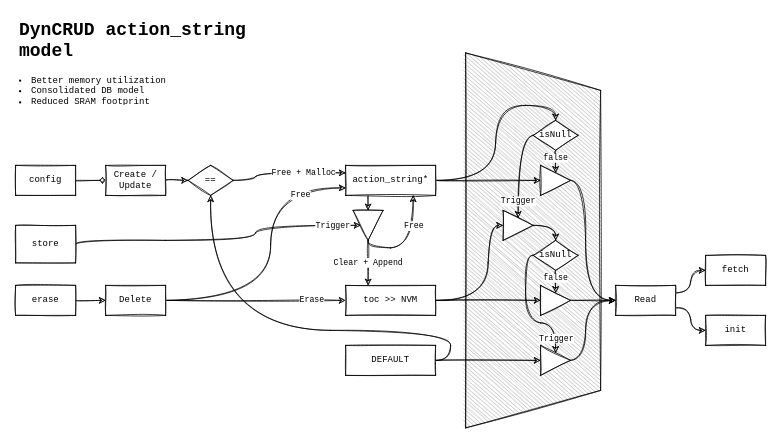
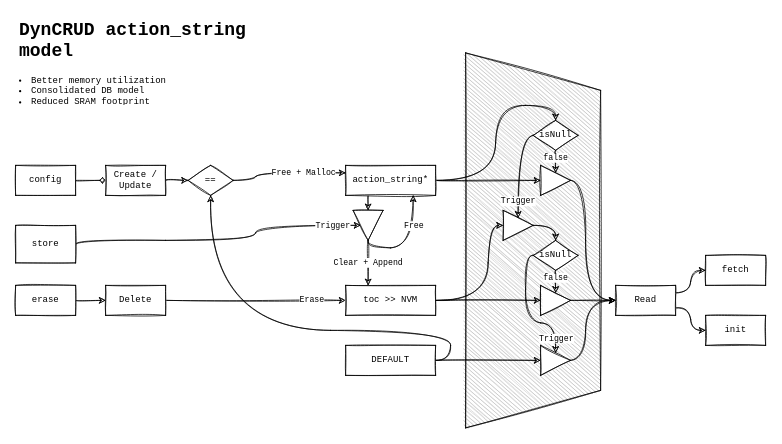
- <mxCell id="11" value="Free" style="edgeStyle=orthogonalEdgeStyle;orthogonalLoop=1;jettySize=auto;html=1;exitX=1;exitY=0.5;exitDx=0;exitDy=0;entryX=0;entryY=0.75;entryDx=0;entryDy=0;sketch=1;curved=1;fontFamily=Courier New;" edge="1" parent="1" source="12" target="22"><mxGeometry x="0.692" y="-10" relative="1" as="geometry"><Array as="points"><mxPoint x="360" y="400" /><mxPoint x="360" y="250" /></Array><mxPoint as="offset" /></mxGeometry></mxCell>
